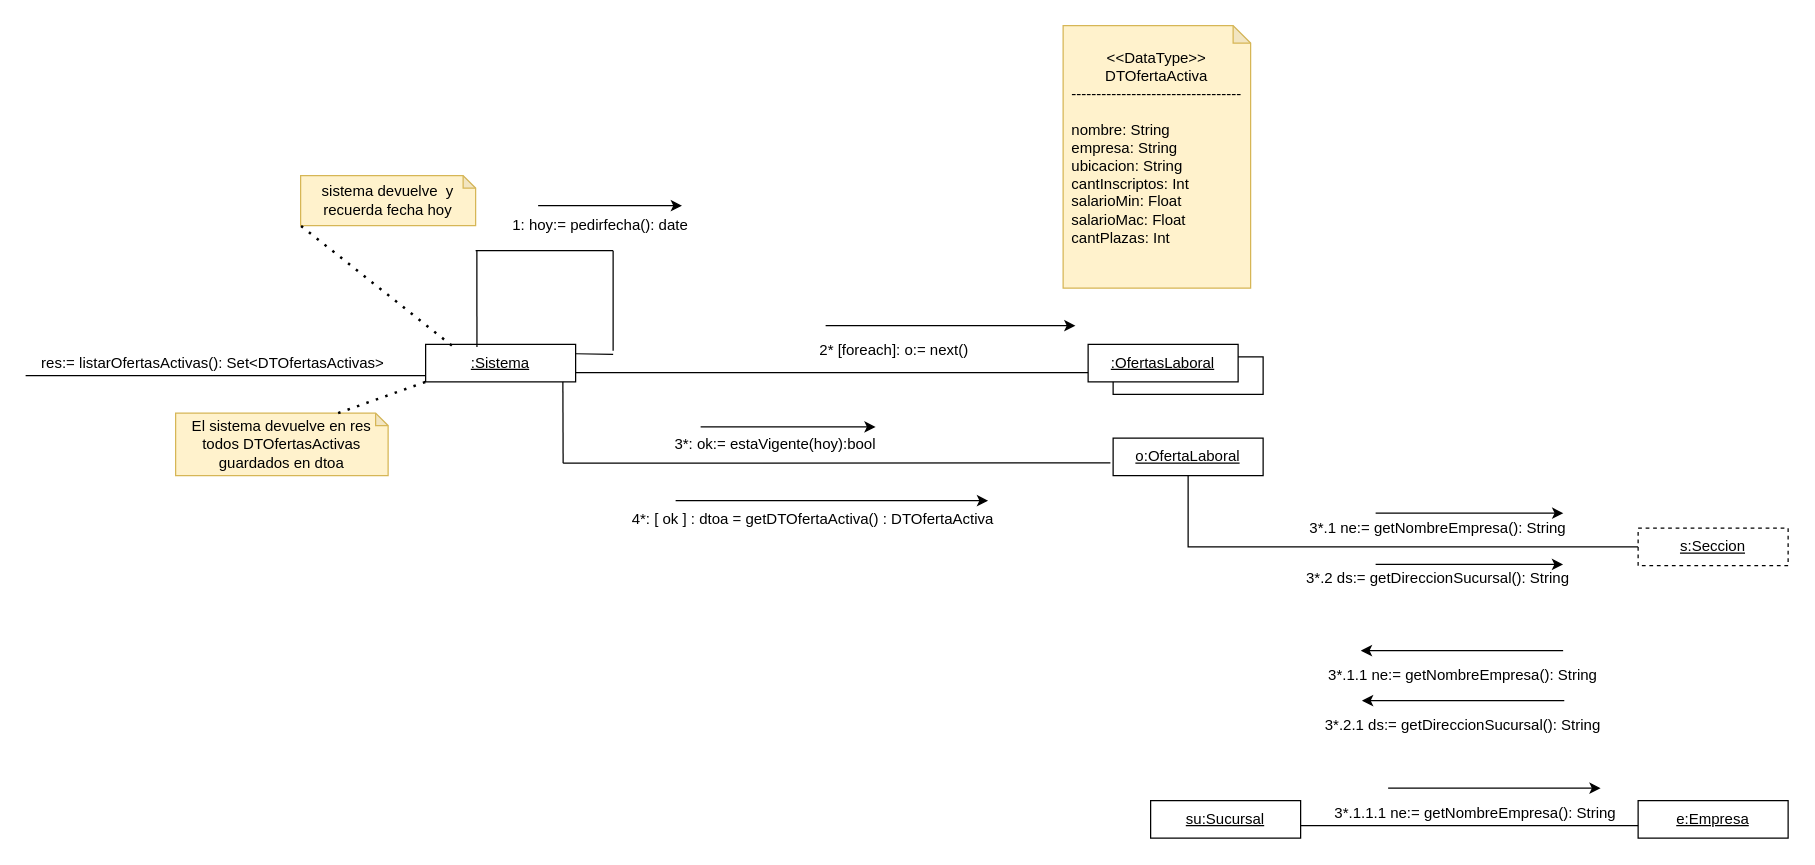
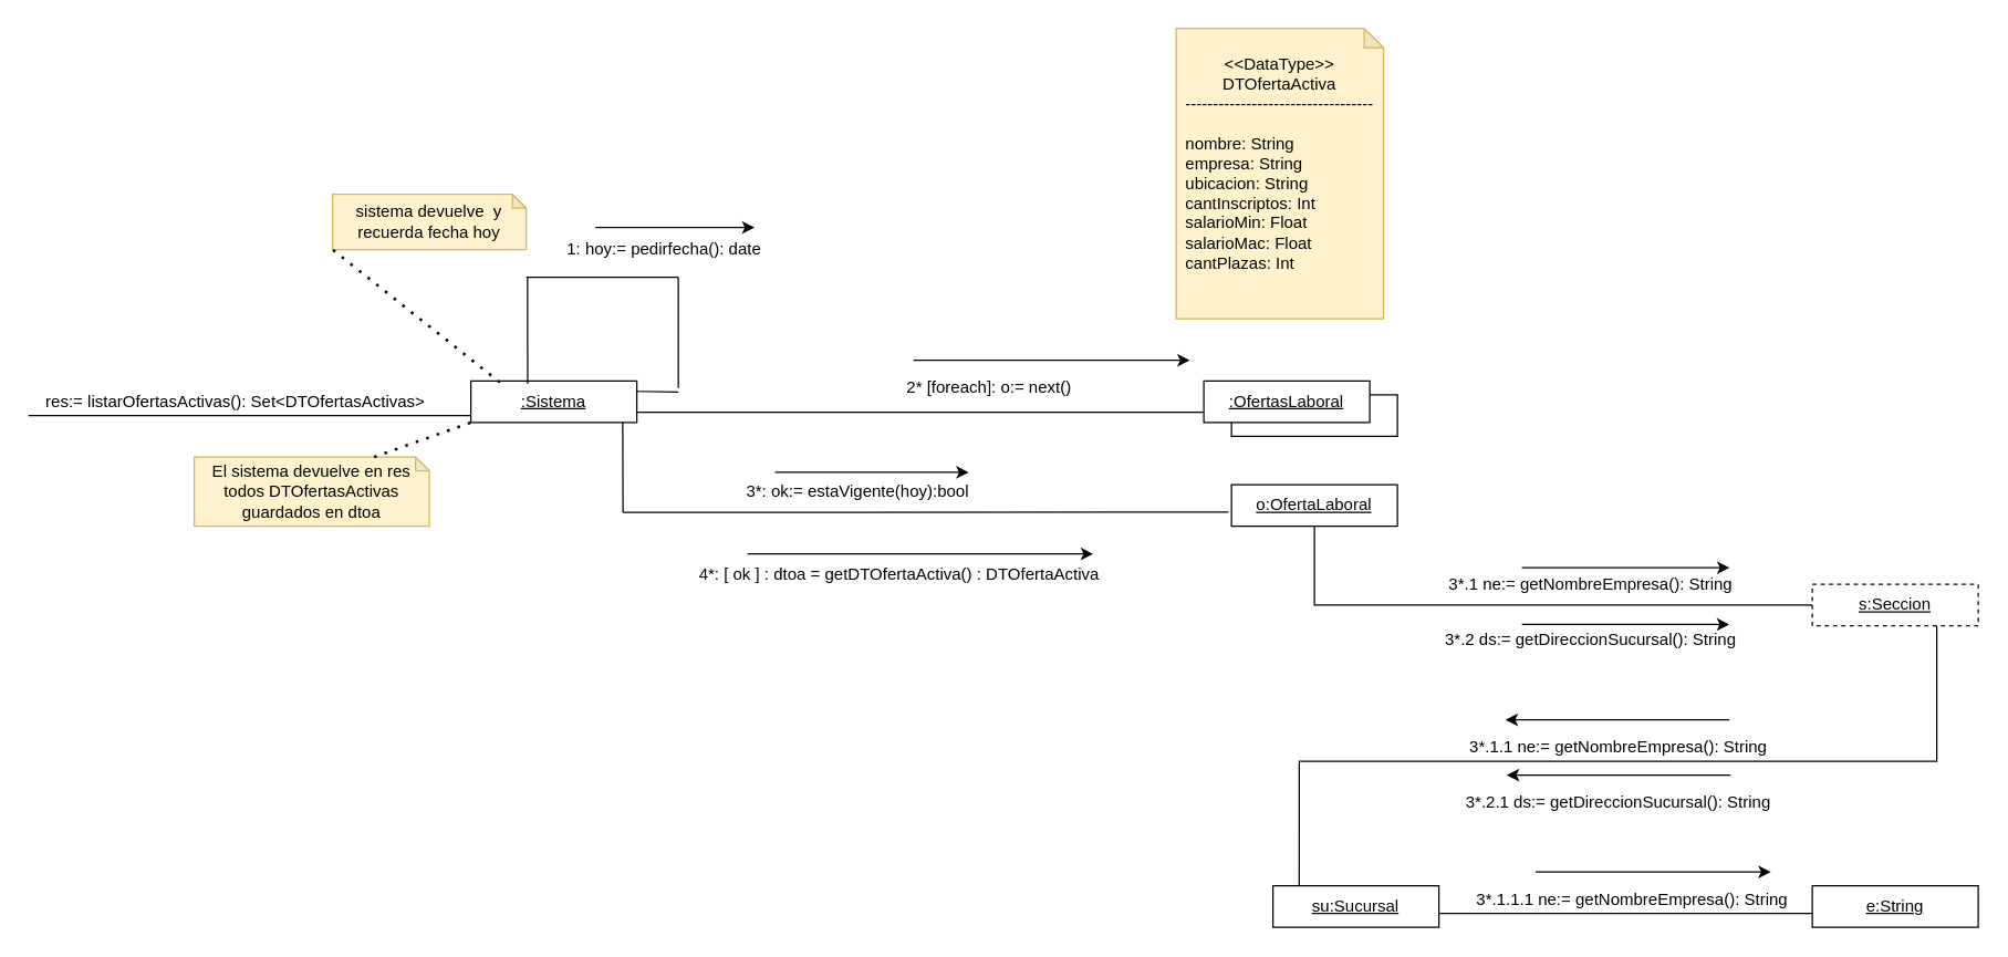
+ <mxCell id="32" value="" style="endArrow=none;html=1;rounded=0;entryX=0.75;entryY=1;entryDx=0;entryDy=0;exitX=0.158;exitY=0;exitDx=0;exitDy=0;exitPerimeter=0;" parent="1" source="31" target="28" edge="1"><mxGeometry width="50" height="50" relative="1" as="geometry"><mxPoint x="960" y="680" as="sourcePoint" /><mxPoint x="1010" y="630" as="targetPoint" /><Array as="points"><mxPoint x="939" y="550" /><mxPoint x="1400" y="550" /></Array></mxGeometry></mxCell>
- <mxCell id="33" value="&lt;u&gt;e:Empresa&lt;/u&gt;" style="rounded=0;whiteSpace=wrap;html=1;" parent="1" vertex="1"><mxGeometry x="1310" y="640" width="120" height="30" as="geometry" /></mxCell>
+ <mxCell id="33" value="&lt;u&gt;e:String&lt;/u&gt;" style="rounded=0;whiteSpace=wrap;html=1;" parent="1" vertex="1"><mxGeometry x="1310" y="640" width="120" height="30" as="geometry" /></mxCell>
